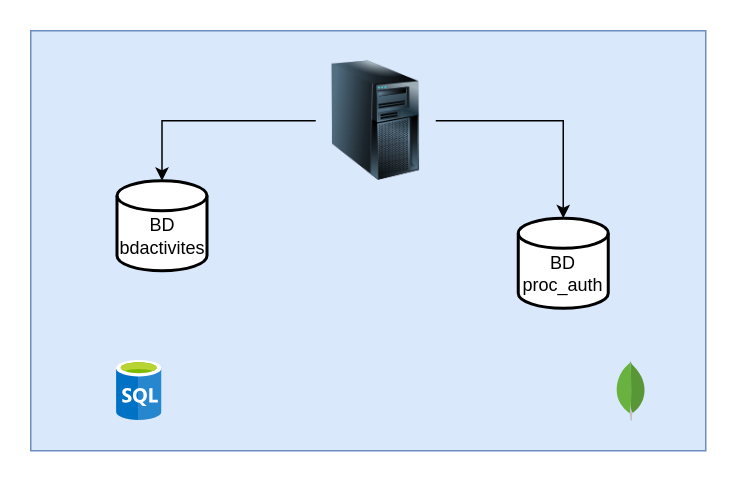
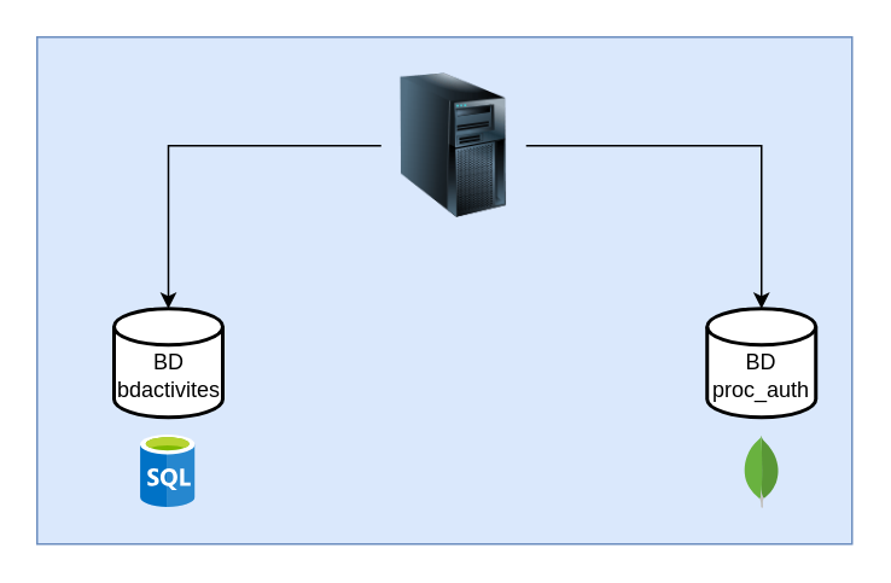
- <mxCell id="5" value="&lt;br&gt;BD&lt;br&gt;bdactivites" style="strokeWidth=2;html=1;shape=mxgraph.flowchart.database;whiteSpace=wrap;" parent="1" vertex="1"><mxGeometry x="77.5" y="120" width="60" height="60" as="geometry" /></mxCell>
+ <mxCell id="5" value="&lt;br&gt;BD&lt;br&gt;bdactivites" style="strokeWidth=2;html=1;shape=mxgraph.flowchart.database;whiteSpace=wrap;" parent="1" vertex="1"><mxGeometry x="62.5" y="170" width="60" height="60" as="geometry" /></mxCell>
- <mxCell id="7" value="&lt;br&gt;BD&lt;div&gt;proc_auth&lt;/div&gt;" style="strokeWidth=2;html=1;shape=mxgraph.flowchart.database;whiteSpace=wrap;" parent="1" vertex="1"><mxGeometry x="345" y="145" width="60" height="60" as="geometry" /></mxCell>
+ <mxCell id="7" value="&lt;br&gt;BD&lt;div&gt;proc_auth&lt;/div&gt;" style="strokeWidth=2;html=1;shape=mxgraph.flowchart.database;whiteSpace=wrap;" parent="1" vertex="1"><mxGeometry x="390" y="170" width="60" height="60" as="geometry" /></mxCell>
